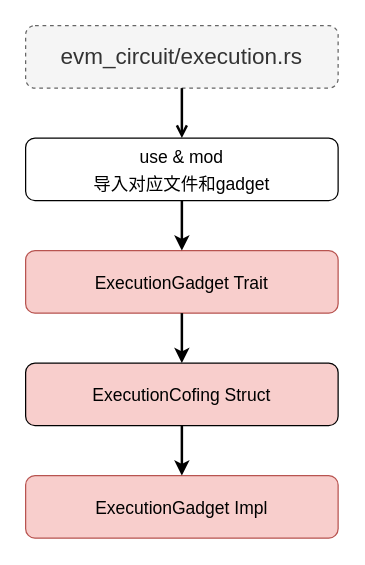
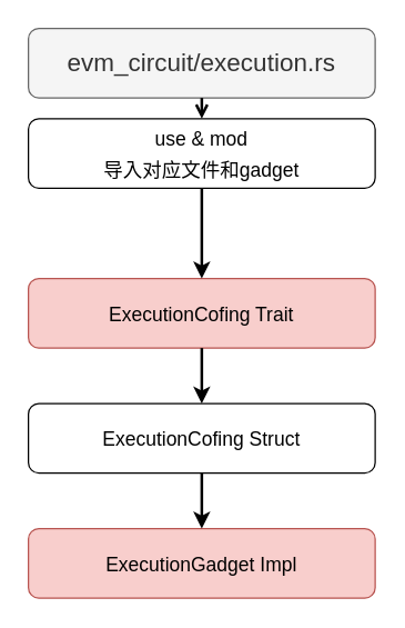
- <mxCell id="2" value="&lt;font style=&quot;font-size: 18px;&quot;&gt;evm_circuit/execution.rs&lt;/font&gt;" style="rounded=1;whiteSpace=wrap;html=1;fillColor=#f5f5f5;fontColor=#333333;strokeColor=#666666;dashed=1;" vertex="1" parent="1"><mxGeometry x="20" y="20" width="250" height="50" as="geometry" /></mxCell>
+ <mxCell id="2" value="&lt;font style=&quot;font-size: 18px;&quot;&gt;evm_circuit/execution.rs&lt;/font&gt;" style="rounded=1;whiteSpace=wrap;html=1;fillColor=#f5f5f5;fontColor=#333333;strokeColor=#666666;" vertex="1" parent="1"><mxGeometry x="20" y="20" width="250" height="50" as="geometry" /></mxCell>
- <mxCell id="3" value="&lt;font style=&quot;font-size: 14px;&quot;&gt;use &amp;amp; mod&lt;br&gt;导入对应文件和gadget&lt;/font&gt;" style="rounded=1;whiteSpace=wrap;html=1;fontSize=18;" vertex="1" parent="1"><mxGeometry x="20" y="110" width="250" height="50" as="geometry" /></mxCell>
+ <mxCell id="3" value="&lt;font style=&quot;font-size: 14px;&quot;&gt;use &amp;amp; mod&lt;br&gt;导入对应文件和gadget&lt;/font&gt;" style="rounded=1;whiteSpace=wrap;html=1;fontSize=18;" vertex="1" parent="1"><mxGeometry x="20" y="85" width="250" height="50" as="geometry" /></mxCell>
- <mxCell id="4" value="&lt;span style=&quot;font-size: 14px;&quot;&gt;ExecutionGadget Trait&lt;/span&gt;" style="rounded=1;whiteSpace=wrap;html=1;fontSize=18;fillColor=#f8cecc;strokeColor=#b85450;" vertex="1" parent="1"><mxGeometry x="20" y="200" width="250" height="50" as="geometry" /></mxCell>
+ <mxCell id="4" value="&lt;span style=&quot;font-size: 14px;&quot;&gt;ExecutionCofing Trait&lt;/span&gt;" style="rounded=1;whiteSpace=wrap;html=1;fontSize=18;fillColor=#f8cecc;strokeColor=#b85450;" vertex="1" parent="1"><mxGeometry x="20" y="200" width="250" height="50" as="geometry" /></mxCell>
- <mxCell id="5" value="&lt;span style=&quot;font-size: 14px;&quot;&gt;ExecutionCofing Struct&lt;/span&gt;" style="rounded=1;whiteSpace=wrap;html=1;fontSize=18;fillColor=#f8cecc;" vertex="1" parent="1"><mxGeometry x="20" y="290" width="250" height="50" as="geometry" /></mxCell>
+ <mxCell id="5" value="&lt;span style=&quot;font-size: 14px;&quot;&gt;ExecutionCofing Struct&lt;/span&gt;" style="rounded=1;whiteSpace=wrap;html=1;fontSize=18;" vertex="1" parent="1"><mxGeometry x="20" y="290" width="250" height="50" as="geometry" /></mxCell>
